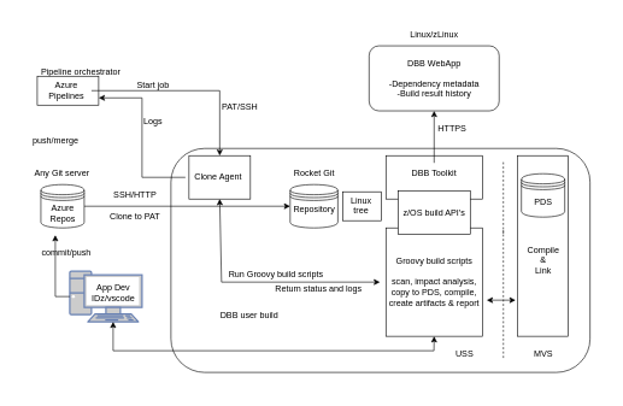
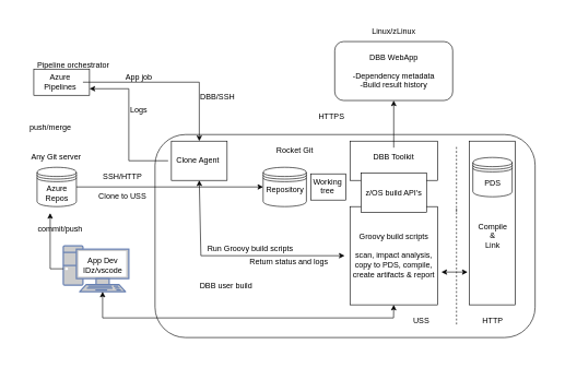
- <mxCell id="19" value="Start job" style="text;html=1;align=center;verticalAlign=middle;resizable=0;points=[];autosize=1;strokeColor=none;fillColor=none;" parent="1" vertex="1"><mxGeometry x="176" y="103" width="70" height="30" as="geometry" /></mxCell>
+ <mxCell id="19" value="App job" style="text;html=1;align=center;verticalAlign=middle;resizable=0;points=[];autosize=1;strokeColor=none;fillColor=none;" parent="1" vertex="1"><mxGeometry x="176" y="103" width="70" height="30" as="geometry" /></mxCell>
- <mxCell id="20" value="PAT/SSH" style="text;html=1;align=center;verticalAlign=middle;resizable=0;points=[];autosize=1;strokeColor=none;fillColor=none;" parent="1" vertex="1"><mxGeometry x="296" y="133" width="70" height="30" as="geometry" /></mxCell>
+ <mxCell id="20" value="DBB/SSH" style="text;html=1;align=center;verticalAlign=middle;resizable=0;points=[];autosize=1;strokeColor=none;fillColor=none;" parent="1" vertex="1"><mxGeometry x="296" y="133" width="70" height="30" as="geometry" /></mxCell>
- <mxCell id="49" value="HTTPS" style="text;html=1;align=center;verticalAlign=middle;resizable=0;points=[];autosize=1;strokeColor=none;fillColor=none;" parent="1" vertex="1"><mxGeometry x="595.25" y="163" width="60" height="30" as="geometry" /></mxCell>
+ <mxCell id="49" value="HTTPS" style="text;html=1;align=center;verticalAlign=middle;resizable=0;points=[];autosize=1;strokeColor=none;fillColor=none;" parent="1" vertex="1"><mxGeometry x="475.25" y="163" width="60" height="30" as="geometry" /></mxCell>
- <mxCell id="27" value="Rocket Git" style="text;html=1;align=center;verticalAlign=middle;resizable=0;points=[];autosize=1;strokeColor=none;fillColor=none;" parent="1" vertex="1"><mxGeometry x="394" y="225" width="80" height="30" as="geometry" /></mxCell>
+ <mxCell id="27" value="Rocket Git" style="text;html=1;align=center;verticalAlign=middle;resizable=0;points=[];autosize=1;strokeColor=none;fillColor=none;" parent="1" vertex="1"><mxGeometry x="409" y="215" width="80" height="30" as="geometry" /></mxCell>
- <mxCell id="29" value="Linux&lt;br&gt;tree" style="text;html=1;align=center;verticalAlign=middle;resizable=0;points=[];autosize=1;strokeColor=none;fillColor=none;" parent="1" vertex="1"><mxGeometry x="463.5" y="264" width="70" height="40" as="geometry" /></mxCell>
+ <mxCell id="29" value="Working&lt;br&gt;tree" style="text;html=1;align=center;verticalAlign=middle;resizable=0;points=[];autosize=1;strokeColor=none;fillColor=none;" parent="1" vertex="1"><mxGeometry x="463.5" y="264" width="70" height="40" as="geometry" /></mxCell>
- <mxCell id="8" value="Clone to PAT" style="text;html=1;align=center;verticalAlign=middle;resizable=0;points=[];autosize=1;strokeColor=none;fillColor=none;" parent="1" vertex="1"><mxGeometry x="136" y="285" width="100" height="30" as="geometry" /></mxCell>
+ <mxCell id="8" value="Clone to USS" style="text;html=1;align=center;verticalAlign=middle;resizable=0;points=[];autosize=1;strokeColor=none;fillColor=none;" parent="1" vertex="1"><mxGeometry x="136" y="285" width="100" height="30" as="geometry" /></mxCell>
- <mxCell id="43" value="MVS" style="text;html=1;align=center;verticalAlign=middle;resizable=0;points=[];autosize=1;strokeColor=none;fillColor=none;" parent="1" vertex="1"><mxGeometry x="726" y="475" width="50" height="30" as="geometry" /></mxCell>
+ <mxCell id="43" value="HTTP" style="text;html=1;align=center;verticalAlign=middle;resizable=0;points=[];autosize=1;strokeColor=none;fillColor=none;" parent="1" vertex="1"><mxGeometry x="726" y="475" width="50" height="30" as="geometry" /></mxCell>
